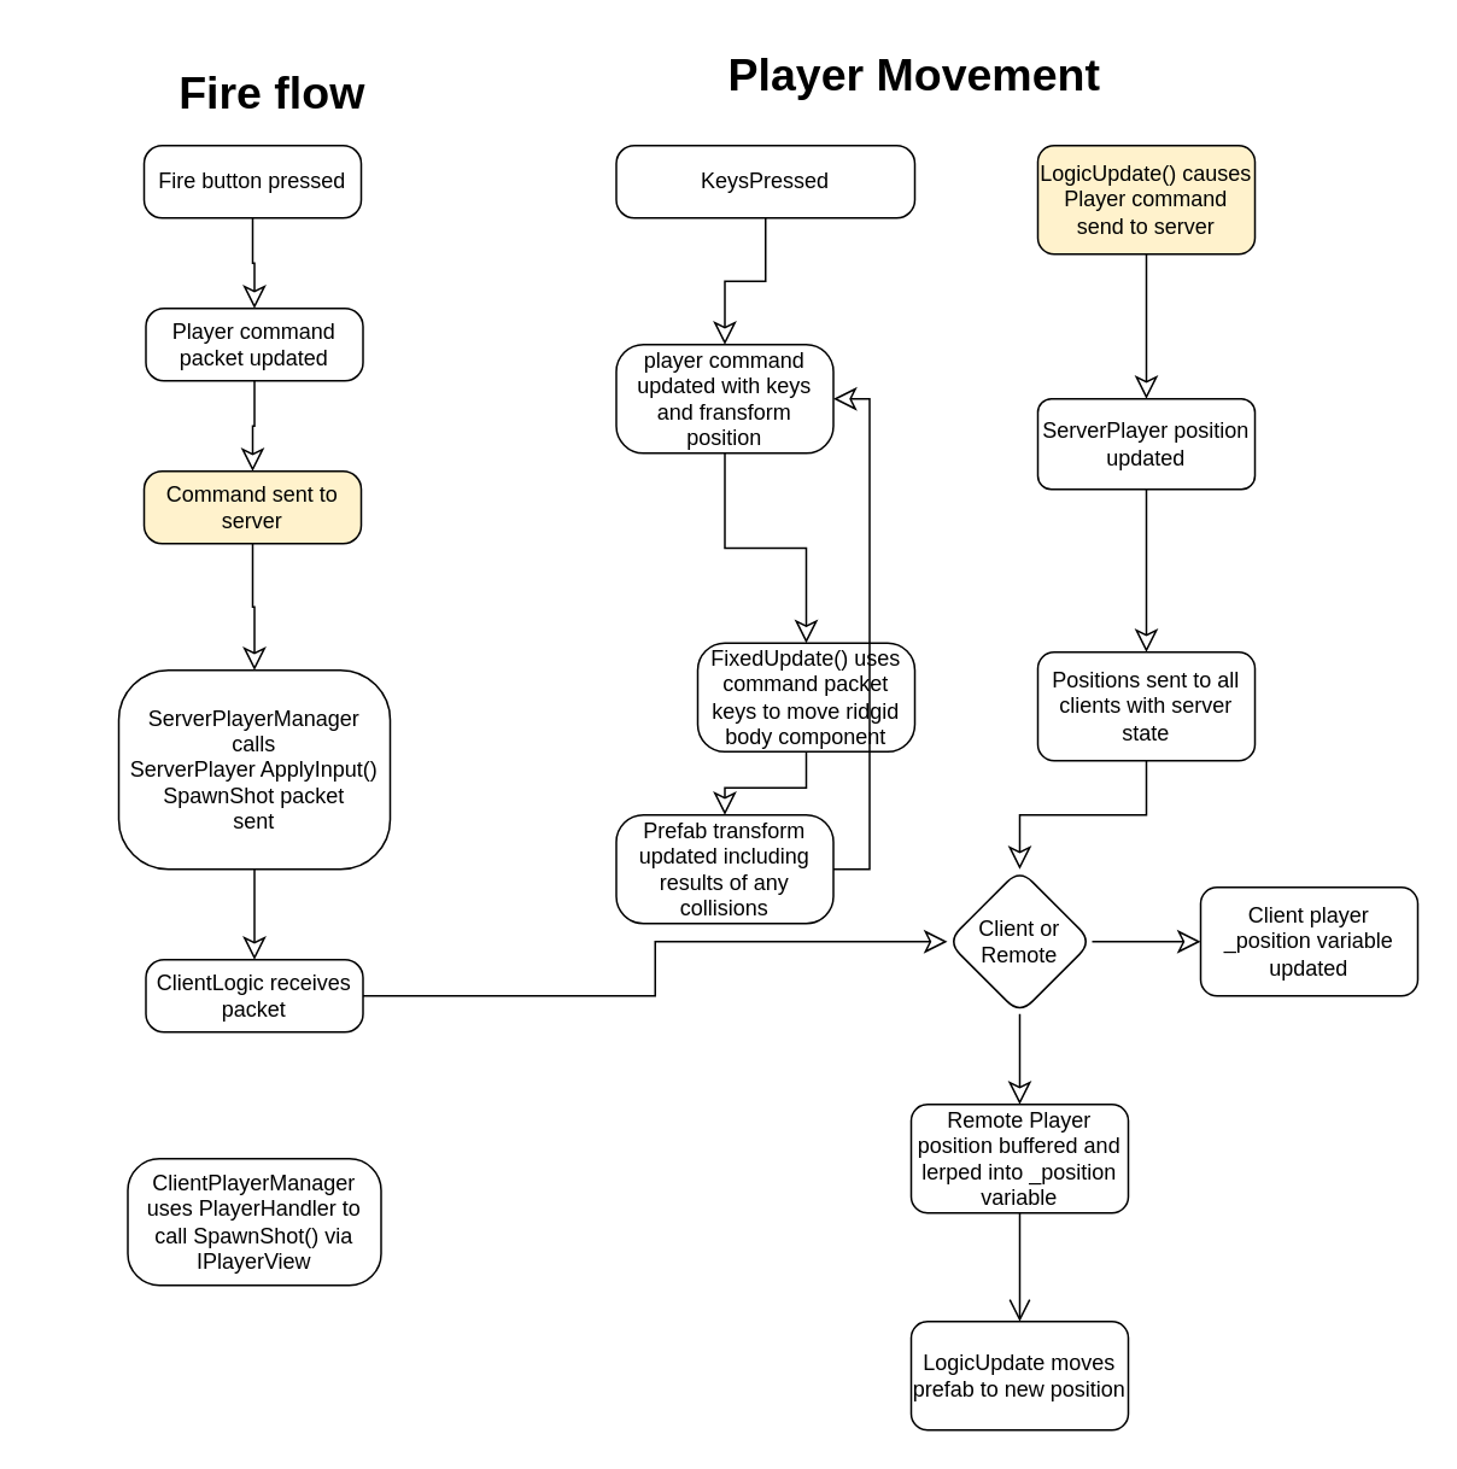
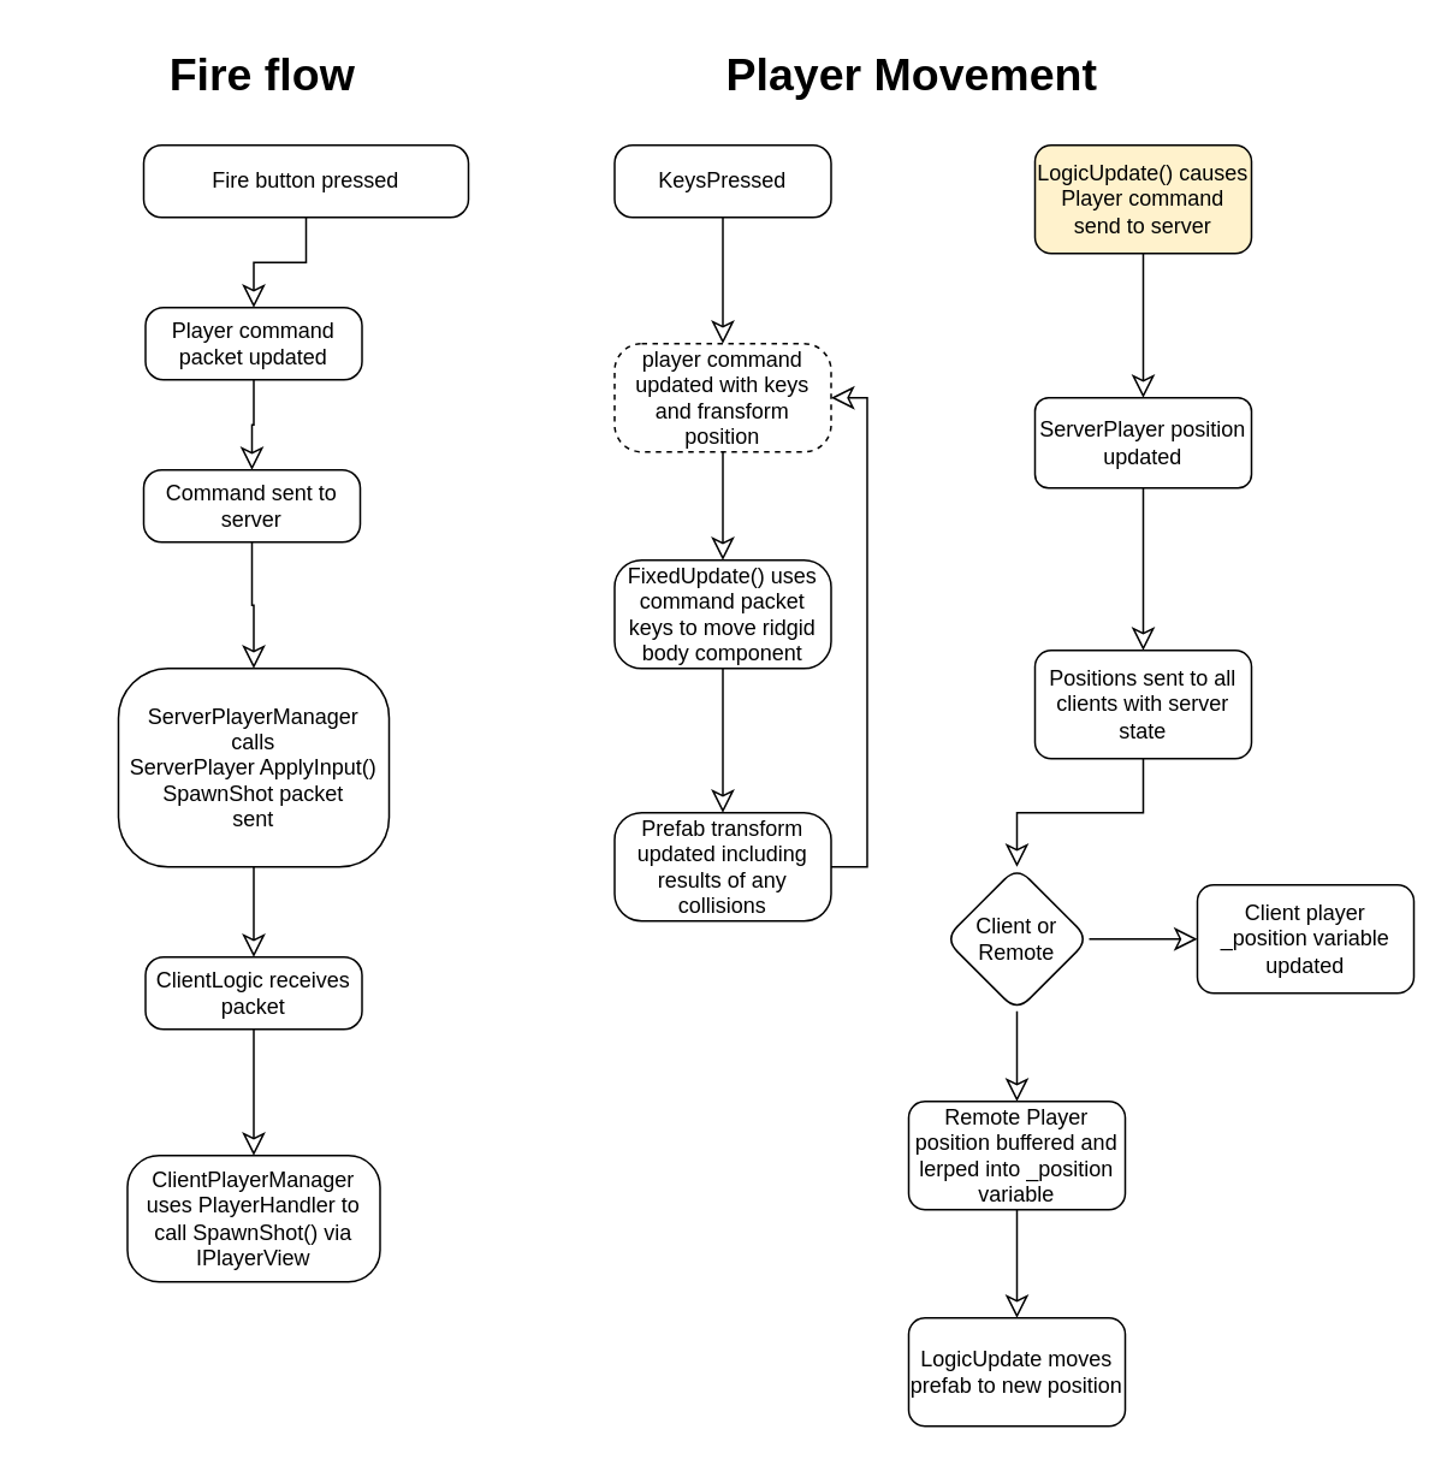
- <mxCell id="4" value="&lt;font style=&quot;font-size: 25px&quot;&gt;&lt;b&gt;Fire flow&lt;/b&gt;&lt;/font&gt;" style="text;html=1;strokeColor=none;fillColor=none;align=center;verticalAlign=middle;whiteSpace=wrap;rounded=0;" vertex="1" parent="1"><mxGeometry x="25" y="30" width="250" height="40" as="geometry" /></mxCell>
+ <mxCell id="4" value="&lt;font style=&quot;font-size: 25px&quot;&gt;&lt;b&gt;Fire flow&lt;/b&gt;&lt;/font&gt;" style="text;html=1;strokeColor=none;fillColor=none;align=center;verticalAlign=middle;whiteSpace=wrap;rounded=0;" vertex="1" parent="1"><mxGeometry x="20" y="20" width="250" height="40" as="geometry" /></mxCell>
- <mxCell id="3" value="Fire button pressed" style="rounded=1;whiteSpace=wrap;html=1;fontSize=12;glass=0;strokeWidth=1;shadow=0;arcSize=25;" parent="1" vertex="1"><mxGeometry x="79" y="80" width="120" height="40" as="geometry" /></mxCell>
+ <mxCell id="3" value="Fire button pressed" style="rounded=1;whiteSpace=wrap;html=1;fontSize=12;glass=0;strokeWidth=1;shadow=0;arcSize=25;" parent="1" vertex="1"><mxGeometry x="79" y="80" width="180" height="40" as="geometry" /></mxCell>
- <mxCell id="16" value="KeysPressed" style="rounded=1;whiteSpace=wrap;html=1;fontSize=12;glass=0;strokeWidth=1;shadow=0;arcSize=25;" vertex="1" parent="1"><mxGeometry x="340" y="80" width="165" height="40" as="geometry" /></mxCell>
+ <mxCell id="16" value="KeysPressed" style="rounded=1;whiteSpace=wrap;html=1;fontSize=12;glass=0;strokeWidth=1;shadow=0;arcSize=25;" vertex="1" parent="1"><mxGeometry x="340" y="80" width="120" height="40" as="geometry" /></mxCell>
- <mxCell id="18" value="player command updated with keys and fransform position" style="whiteSpace=wrap;html=1;rounded=1;shadow=0;strokeWidth=1;glass=0;arcSize=25;" vertex="1" parent="1"><mxGeometry x="340" y="190" width="120" height="60" as="geometry" /></mxCell>
+ <mxCell id="18" value="player command updated with keys and fransform position" style="whiteSpace=wrap;html=1;rounded=1;shadow=0;strokeWidth=1;glass=0;arcSize=25;dashed=1;" vertex="1" parent="1"><mxGeometry x="340" y="190" width="120" height="60" as="geometry" /></mxCell>
- <mxCell id="8" value="Command sent to server" style="rounded=1;whiteSpace=wrap;html=1;fontSize=12;glass=0;strokeWidth=1;shadow=0;arcSize=25;fillColor=#fff2cc;" vertex="1" parent="1"><mxGeometry x="79" y="260" width="120" height="40" as="geometry" /></mxCell>
+ <mxCell id="8" value="Command sent to server" style="rounded=1;whiteSpace=wrap;html=1;fontSize=12;glass=0;strokeWidth=1;shadow=0;arcSize=25;" vertex="1" parent="1"><mxGeometry x="79" y="260" width="120" height="40" as="geometry" /></mxCell>
- <mxCell id="20" value="FixedUpdate() uses command packet keys to move ridgid body component" style="whiteSpace=wrap;html=1;rounded=1;shadow=0;strokeWidth=1;glass=0;arcSize=25;" vertex="1" parent="1"><mxGeometry x="385" y="355" width="120" height="60" as="geometry" /></mxCell>
+ <mxCell id="20" value="FixedUpdate() uses command packet keys to move ridgid body component" style="whiteSpace=wrap;html=1;rounded=1;shadow=0;strokeWidth=1;glass=0;arcSize=25;" vertex="1" parent="1"><mxGeometry x="340" y="310" width="120" height="60" as="geometry" /></mxCell>
- <mxCell id="11" value="" style="edgeStyle=orthogonalEdgeStyle;rounded=0;orthogonalLoop=1;jettySize=auto;html=1;endFill=0;endSize=10;" edge="1" parent="1" source="12" target="31"><mxGeometry relative="1" as="geometry" /></mxCell>
+ <mxCell id="11" value="" style="edgeStyle=orthogonalEdgeStyle;rounded=0;orthogonalLoop=1;jettySize=auto;html=1;endFill=0;endSize=10;" edge="1" parent="1" source="12" target="13"><mxGeometry relative="1" as="geometry" /></mxCell>
- <mxCell id="33" value="" style="edgeStyle=orthogonalEdgeStyle;rounded=0;orthogonalLoop=1;jettySize=auto;html=1;endFill=0;endSize=10;endArrow=open;" edge="1" parent="1" source="34" target="35"><mxGeometry relative="1" as="geometry" /></mxCell>
+ <mxCell id="33" value="" style="edgeStyle=orthogonalEdgeStyle;rounded=0;orthogonalLoop=1;jettySize=auto;html=1;endFill=0;endSize=10;" edge="1" parent="1" source="34" target="35"><mxGeometry relative="1" as="geometry" /></mxCell>
